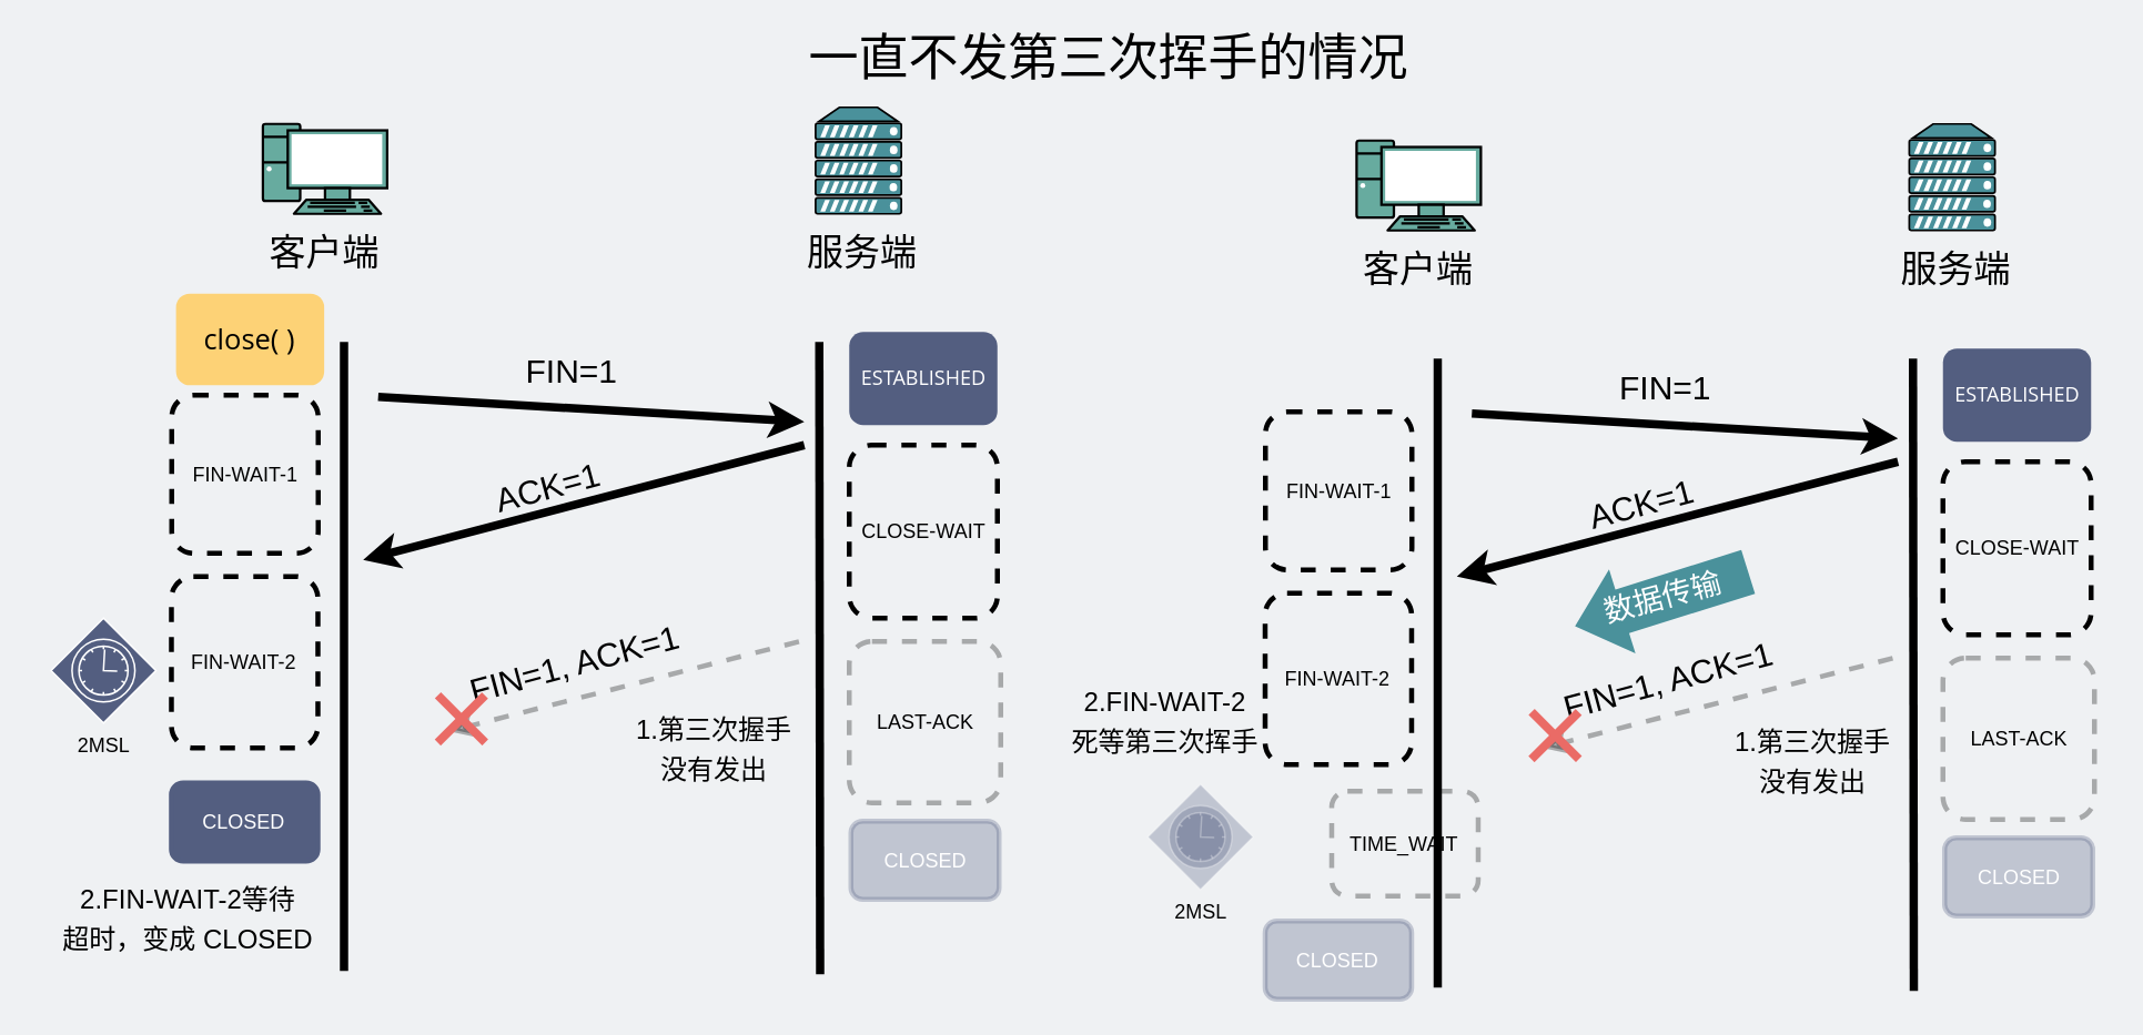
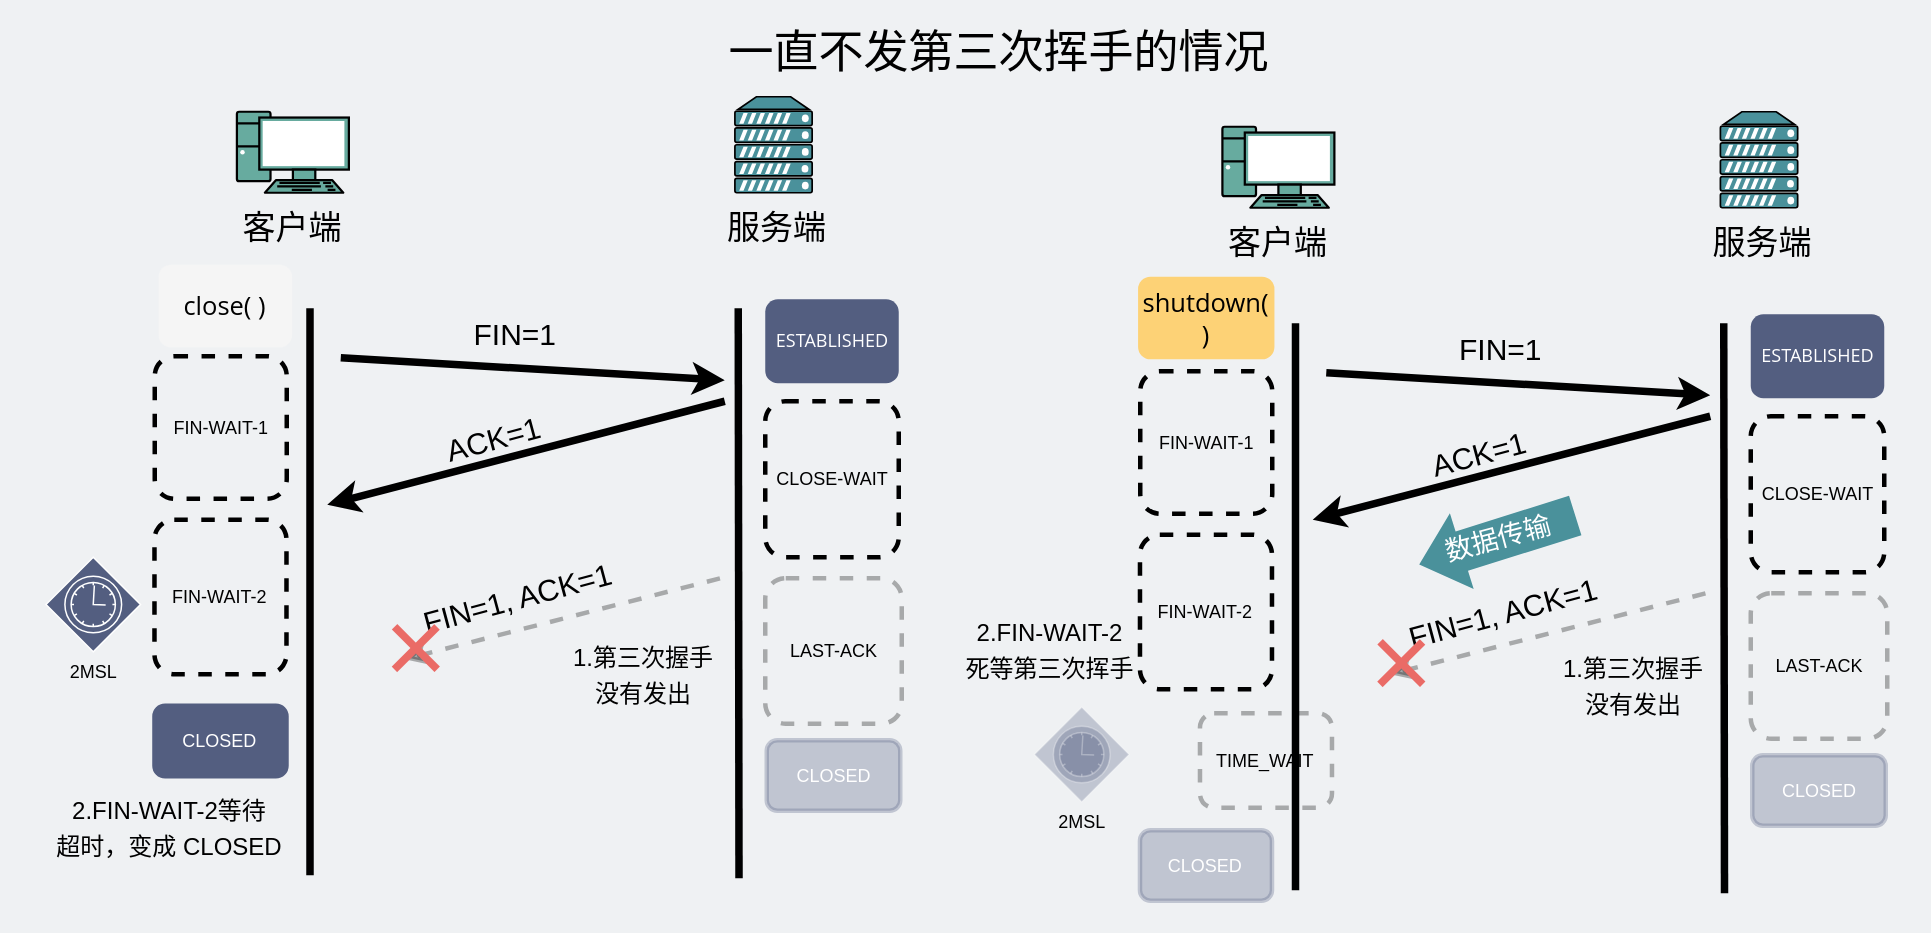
- <mxCell id="24" value="&lt;span style=&quot;font-family: &amp;#34;open sans&amp;#34; , &amp;#34;clear sans&amp;#34; , &amp;#34;helvetica neue&amp;#34; , &amp;#34;helvetica&amp;#34; , &amp;#34;arial&amp;#34; , sans-serif&quot;&gt;&lt;font&gt;&lt;font style=&quot;font-size: 17px&quot;&gt;close( )&lt;/font&gt;&lt;br&gt;&lt;/font&gt;&lt;/span&gt;" style="rounded=1;whiteSpace=wrap;html=1;dashed=1;strokeWidth=3;strokeColor=none;fillColor=#FDD276;" parent="1" vertex="1"><mxGeometry x="105.09" y="176" width="89" height="55" as="geometry" /></mxCell>
+ <mxCell id="24" value="&lt;span style=&quot;font-family: &amp;#34;open sans&amp;#34; , &amp;#34;clear sans&amp;#34; , &amp;#34;helvetica neue&amp;#34; , &amp;#34;helvetica&amp;#34; , &amp;#34;arial&amp;#34; , sans-serif&quot;&gt;&lt;font&gt;&lt;font style=&quot;font-size: 17px&quot;&gt;close( )&lt;/font&gt;&lt;br&gt;&lt;/font&gt;&lt;/span&gt;" style="rounded=1;whiteSpace=wrap;html=1;dashed=1;strokeWidth=3;strokeColor=none;fillColor=#f5f5f5;" parent="1" vertex="1"><mxGeometry x="105.09" y="176" width="89" height="55" as="geometry" /></mxCell>
+ <mxCell id="51" value="&lt;span style=&quot;font-family: &amp;#34;open sans&amp;#34; , &amp;#34;clear sans&amp;#34; , &amp;#34;helvetica neue&amp;#34; , &amp;#34;helvetica&amp;#34; , &amp;#34;arial&amp;#34; , sans-serif&quot;&gt;&lt;font&gt;&lt;font style=&quot;font-size: 17px&quot;&gt;shutdown( )&lt;/font&gt;&lt;br&gt;&lt;/font&gt;&lt;/span&gt;" style="rounded=1;whiteSpace=wrap;html=1;dashed=1;strokeWidth=3;strokeColor=none;fillColor=#FDD276;" vertex="1" parent="1"><mxGeometry x="758.05" y="184" width="90.91" height="55" as="geometry" /></mxCell>
